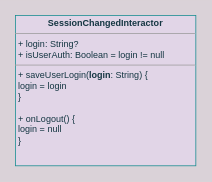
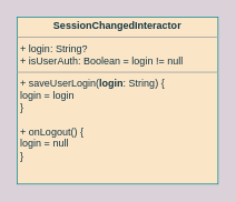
- <mxCell id="2" value="&lt;p style=&quot;margin:0px;margin-top:4px;text-align:center;&quot;&gt;&lt;b&gt;SessionChangedInteractor&lt;/b&gt;&lt;/p&gt;&lt;hr size=&quot;1&quot;&gt;&lt;p style=&quot;margin:0px;margin-left:4px;&quot;&gt;+ login: String?&lt;/p&gt;&lt;p style=&quot;margin:0px;margin-left:4px;&quot;&gt;+ isUserAuth: Boolean = login != null&lt;br&gt;&lt;/p&gt;&lt;hr size=&quot;1&quot;&gt;&lt;p style=&quot;margin:0px;margin-left:4px;&quot;&gt;+ saveUserLogin(&lt;b&gt;login&lt;/b&gt;: String) {&lt;/p&gt;&lt;p style=&quot;margin:0px;margin-left:4px;&quot;&gt;login = login&lt;br&gt;&lt;/p&gt;&lt;p style=&quot;margin:0px;margin-left:4px;&quot;&gt;}&lt;/p&gt;&lt;p style=&quot;margin:0px;margin-left:4px;&quot;&gt;&lt;br&gt;&lt;/p&gt;&lt;p style=&quot;margin:0px;margin-left:4px;&quot;&gt;+ onLogout() {&lt;/p&gt;&lt;p style=&quot;margin:0px;margin-left:4px;&quot;&gt;login = null&lt;br&gt;&lt;/p&gt;&lt;p style=&quot;margin:0px;margin-left:4px;&quot;&gt;}&lt;br&gt;&lt;/p&gt;" style="verticalAlign=top;align=left;overflow=fill;fontSize=12;fontFamily=Helvetica;html=1;fillColor=#e1d5e7;strokeColor=#0F8B8D;fontColor=#143642;" vertex="1" parent="1"><mxGeometry x="20" y="20" width="240" height="200" as="geometry" /></mxCell>
+ <mxCell id="2" value="&lt;p style=&quot;margin:0px;margin-top:4px;text-align:center;&quot;&gt;&lt;b&gt;SessionChangedInteractor&lt;/b&gt;&lt;/p&gt;&lt;hr size=&quot;1&quot;&gt;&lt;p style=&quot;margin:0px;margin-left:4px;&quot;&gt;+ login: String?&lt;/p&gt;&lt;p style=&quot;margin:0px;margin-left:4px;&quot;&gt;+ isUserAuth: Boolean = login != null&lt;br&gt;&lt;/p&gt;&lt;hr size=&quot;1&quot;&gt;&lt;p style=&quot;margin:0px;margin-left:4px;&quot;&gt;+ saveUserLogin(&lt;b&gt;login&lt;/b&gt;: String) {&lt;/p&gt;&lt;p style=&quot;margin:0px;margin-left:4px;&quot;&gt;login = login&lt;br&gt;&lt;/p&gt;&lt;p style=&quot;margin:0px;margin-left:4px;&quot;&gt;}&lt;/p&gt;&lt;p style=&quot;margin:0px;margin-left:4px;&quot;&gt;&lt;br&gt;&lt;/p&gt;&lt;p style=&quot;margin:0px;margin-left:4px;&quot;&gt;+ onLogout() {&lt;/p&gt;&lt;p style=&quot;margin:0px;margin-left:4px;&quot;&gt;login = null&lt;br&gt;&lt;/p&gt;&lt;p style=&quot;margin:0px;margin-left:4px;&quot;&gt;}&lt;br&gt;&lt;/p&gt;" style="verticalAlign=top;align=left;overflow=fill;fontSize=12;fontFamily=Helvetica;html=1;fillColor=#FAE5C7;strokeColor=#0F8B8D;fontColor=#143642;" vertex="1" parent="1"><mxGeometry x="20" y="20" width="240" height="200" as="geometry" /></mxCell>
